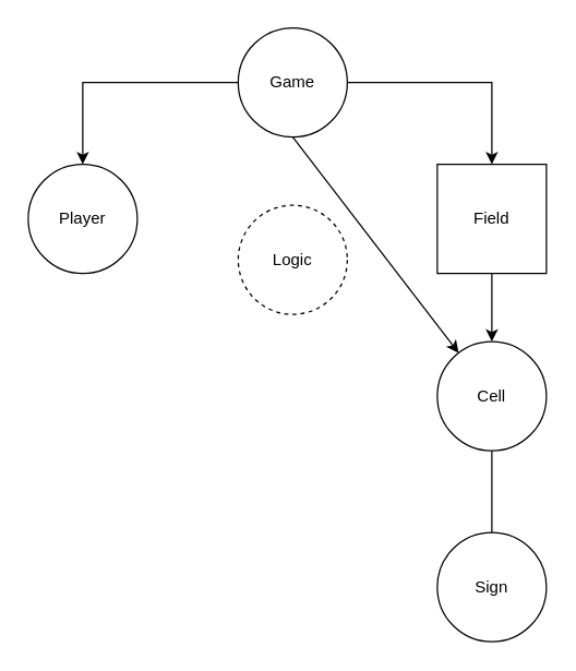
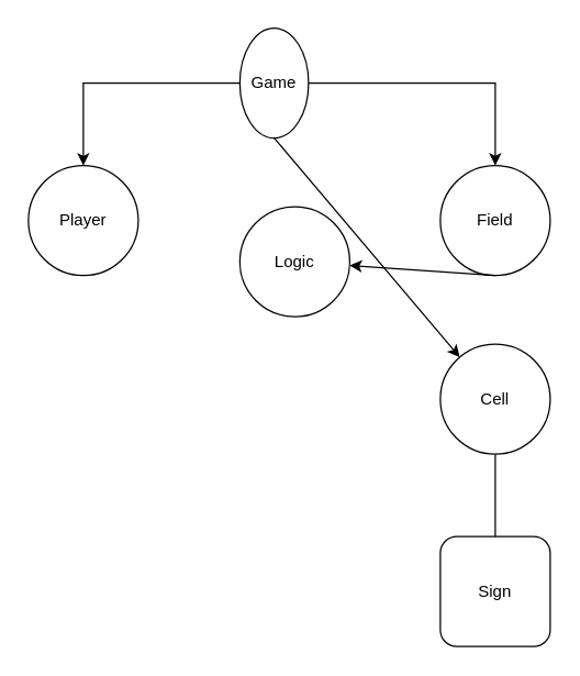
- <mxCell id="2" value="Game" style="ellipse;whiteSpace=wrap;html=1;aspect=fixed;" parent="1" vertex="1"><mxGeometry x="174" y="20" width="80" height="80" as="geometry" /></mxCell>
+ <mxCell id="2" value="Game" style="ellipse;whiteSpace=wrap;html=1;aspect=fixed;" parent="1" vertex="1"><mxGeometry x="174" y="20" width="50" height="80" as="geometry" /></mxCell>
- <mxCell id="5" value="Field" style="whiteSpace=wrap;html=1;aspect=fixed;rounded=0;" parent="1" vertex="1"><mxGeometry x="320" y="120" width="80" height="80" as="geometry" /></mxCell>
+ <mxCell id="5" value="Field" style="ellipse;whiteSpace=wrap;html=1;aspect=fixed;" parent="1" vertex="1"><mxGeometry x="320" y="120" width="80" height="80" as="geometry" /></mxCell>
- <mxCell id="11" value="Logic" style="ellipse;whiteSpace=wrap;html=1;aspect=fixed;dashed=1;" vertex="1" parent="1"><mxGeometry x="174" y="150" width="80" height="80" as="geometry" /></mxCell>
+ <mxCell id="11" value="Logic" style="ellipse;whiteSpace=wrap;html=1;aspect=fixed;" vertex="1" parent="1"><mxGeometry x="174" y="150" width="80" height="80" as="geometry" /></mxCell>
- <mxCell id="8" value="" style="endArrow=classic;html=1;rounded=0;exitX=0.5;exitY=1;exitDx=0;exitDy=0;entryX=0.5;entryY=0;entryDx=0;entryDy=0;" parent="1" source="5" target="6" edge="1"><mxGeometry width="50" height="50" relative="1" as="geometry"><mxPoint x="150" y="280" as="sourcePoint" /><mxPoint x="200" y="230" as="targetPoint" /></mxGeometry></mxCell>
+ <mxCell id="8" value="" style="endArrow=classic;html=1;rounded=0;exitX=0.5;exitY=1;exitDx=0;exitDy=0;" parent="1" source="5" target="11" edge="1"><mxGeometry width="50" height="50" relative="1" as="geometry"><mxPoint x="150" y="280" as="sourcePoint" /><mxPoint x="200" y="230" as="targetPoint" /></mxGeometry></mxCell>
- <mxCell id="9" value="Sign" style="ellipse;whiteSpace=wrap;html=1;aspect=fixed;" parent="1" vertex="1"><mxGeometry x="320" y="390" width="80" height="80" as="geometry" /></mxCell>
+ <mxCell id="9" value="Sign" style="whiteSpace=wrap;html=1;aspect=fixed;rounded=1;" parent="1" vertex="1"><mxGeometry x="320" y="390" width="80" height="80" as="geometry" /></mxCell>
